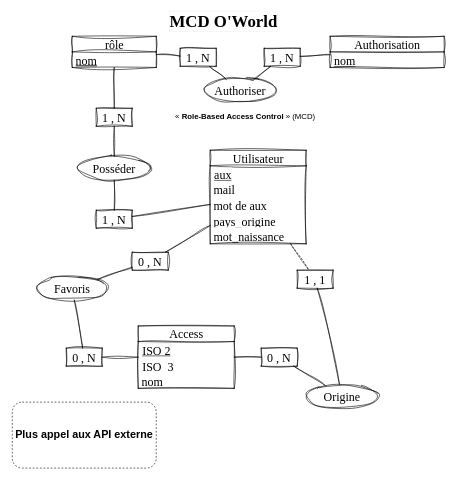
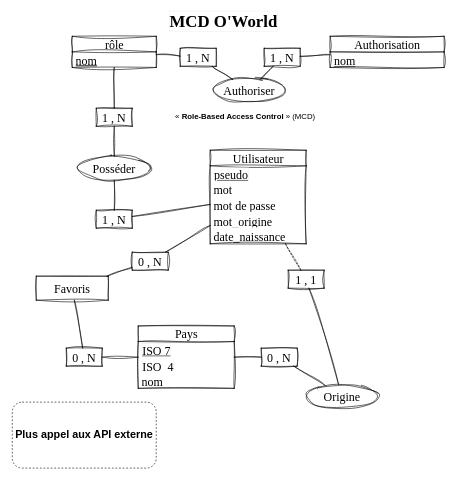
- <mxCell id="26" value="&lt;span style=&quot;color: rgb(0, 0, 0); font-family: &amp;quot;Architects Daughter&amp;quot;; font-size: 20px;&quot;&gt;Authoriser&lt;/span&gt;" style="ellipse;whiteSpace=wrap;html=1;fillColor=none;strokeColor=#000000;sketch=1;curveFitting=1;jiggle=2;" parent="1" vertex="1"><mxGeometry x="340" y="130" width="120" height="40" as="geometry" /></mxCell>
+ <mxCell id="26" value="&lt;span style=&quot;color: rgb(0, 0, 0); font-family: &amp;quot;Architects Daughter&amp;quot;; font-size: 20px;&quot;&gt;Authoriser&lt;/span&gt;" style="ellipse;whiteSpace=wrap;html=1;fillColor=none;strokeColor=#000000;sketch=1;curveFitting=1;jiggle=2;" parent="1" vertex="1"><mxGeometry x="355" y="130" width="120" height="40" as="geometry" /></mxCell>
- <mxCell id="5" value="aux" style="text;strokeColor=none;fillColor=none;align=left;verticalAlign=middle;spacingLeft=4;spacingRight=4;overflow=hidden;rotatable=0;points=[[0,0.5],[1,0.5]];portConstraint=eastwest;whiteSpace=wrap;html=1;sketch=1;hachureGap=4;jiggle=2;curveFitting=1;fontFamily=Architects Daughter;fontSource=https%3A%2F%2Ffonts.googleapis.com%2Fcss%3Ffamily%3DArchitects%2BDaughter;fontSize=20;fontStyle=4;fontColor=#000000;labelBorderColor=#F0F0F0;" parent="4" vertex="1"><mxGeometry y="26" width="160" height="26" as="geometry" /></mxCell>
+ <mxCell id="5" value="pseudo" style="text;strokeColor=none;fillColor=none;align=left;verticalAlign=middle;spacingLeft=4;spacingRight=4;overflow=hidden;rotatable=0;points=[[0,0.5],[1,0.5]];portConstraint=eastwest;whiteSpace=wrap;html=1;sketch=1;hachureGap=4;jiggle=2;curveFitting=1;fontFamily=Architects Daughter;fontSource=https%3A%2F%2Ffonts.googleapis.com%2Fcss%3Ffamily%3DArchitects%2BDaughter;fontSize=20;fontStyle=4;fontColor=#000000;labelBorderColor=#F0F0F0;" parent="4" vertex="1"><mxGeometry y="26" width="160" height="26" as="geometry" /></mxCell>
- <mxCell id="6" value="mail" style="text;strokeColor=none;fillColor=none;align=left;verticalAlign=middle;spacingLeft=4;spacingRight=4;overflow=hidden;rotatable=0;points=[[0,0.5],[1,0.5]];portConstraint=eastwest;whiteSpace=wrap;html=1;sketch=1;hachureGap=4;jiggle=2;curveFitting=1;fontFamily=Architects Daughter;fontSource=https%3A%2F%2Ffonts.googleapis.com%2Fcss%3Ffamily%3DArchitects%2BDaughter;fontSize=20;fontStyle=0;fontColor=#000000;" parent="4" vertex="1"><mxGeometry y="52" width="160" height="26" as="geometry" /></mxCell>
+ <mxCell id="6" value="mot" style="text;strokeColor=none;fillColor=none;align=left;verticalAlign=middle;spacingLeft=4;spacingRight=4;overflow=hidden;rotatable=0;points=[[0,0.5],[1,0.5]];portConstraint=eastwest;whiteSpace=wrap;html=1;sketch=1;hachureGap=4;jiggle=2;curveFitting=1;fontFamily=Architects Daughter;fontSource=https%3A%2F%2Ffonts.googleapis.com%2Fcss%3Ffamily%3DArchitects%2BDaughter;fontSize=20;fontStyle=0;fontColor=#000000;" parent="4" vertex="1"><mxGeometry y="52" width="160" height="26" as="geometry" /></mxCell>
- <mxCell id="7" value="mot de aux" style="text;strokeColor=none;fillColor=none;align=left;verticalAlign=middle;spacingLeft=4;spacingRight=4;overflow=hidden;rotatable=0;points=[[0,0.5],[1,0.5]];portConstraint=eastwest;whiteSpace=wrap;html=1;sketch=1;hachureGap=4;jiggle=2;curveFitting=1;fontFamily=Architects Daughter;fontSource=https%3A%2F%2Ffonts.googleapis.com%2Fcss%3Ffamily%3DArchitects%2BDaughter;fontSize=20;fontStyle=0;fontColor=#000000;" parent="4" vertex="1"><mxGeometry y="78" width="160" height="26" as="geometry" /></mxCell>
+ <mxCell id="7" value="mot de passe" style="text;strokeColor=none;fillColor=none;align=left;verticalAlign=middle;spacingLeft=4;spacingRight=4;overflow=hidden;rotatable=0;points=[[0,0.5],[1,0.5]];portConstraint=eastwest;whiteSpace=wrap;html=1;sketch=1;hachureGap=4;jiggle=2;curveFitting=1;fontFamily=Architects Daughter;fontSource=https%3A%2F%2Ffonts.googleapis.com%2Fcss%3Ffamily%3DArchitects%2BDaughter;fontSize=20;fontStyle=0;fontColor=#000000;" parent="4" vertex="1"><mxGeometry y="78" width="160" height="26" as="geometry" /></mxCell>
- <mxCell id="8" value="pays_origine" style="text;strokeColor=none;fillColor=none;align=left;verticalAlign=middle;spacingLeft=4;spacingRight=4;overflow=hidden;rotatable=0;points=[[0,0.5],[1,0.5]];portConstraint=eastwest;whiteSpace=wrap;html=1;sketch=1;hachureGap=4;jiggle=2;curveFitting=1;fontFamily=Architects Daughter;fontSource=https%3A%2F%2Ffonts.googleapis.com%2Fcss%3Ffamily%3DArchitects%2BDaughter;fontSize=20;fontStyle=0;fontColor=#000000;" parent="4" vertex="1"><mxGeometry y="104" width="160" height="26" as="geometry" /></mxCell>
+ <mxCell id="8" value="mot_origine" style="text;strokeColor=none;fillColor=none;align=left;verticalAlign=middle;spacingLeft=4;spacingRight=4;overflow=hidden;rotatable=0;points=[[0,0.5],[1,0.5]];portConstraint=eastwest;whiteSpace=wrap;html=1;sketch=1;hachureGap=4;jiggle=2;curveFitting=1;fontFamily=Architects Daughter;fontSource=https%3A%2F%2Ffonts.googleapis.com%2Fcss%3Ffamily%3DArchitects%2BDaughter;fontSize=20;fontStyle=0;fontColor=#000000;" parent="4" vertex="1"><mxGeometry y="104" width="160" height="26" as="geometry" /></mxCell>
- <mxCell id="9" value="mot_naissance" style="text;strokeColor=none;fillColor=none;align=left;verticalAlign=middle;spacingLeft=4;spacingRight=4;overflow=hidden;rotatable=0;points=[[0,0.5],[1,0.5]];portConstraint=eastwest;whiteSpace=wrap;html=1;sketch=1;hachureGap=4;jiggle=2;curveFitting=1;fontFamily=Architects Daughter;fontSource=https%3A%2F%2Ffonts.googleapis.com%2Fcss%3Ffamily%3DArchitects%2BDaughter;fontSize=20;fontStyle=0;fontColor=#000000;" parent="4" vertex="1"><mxGeometry y="130" width="160" height="26" as="geometry" /></mxCell>
+ <mxCell id="9" value="date_naissance" style="text;strokeColor=none;fillColor=none;align=left;verticalAlign=middle;spacingLeft=4;spacingRight=4;overflow=hidden;rotatable=0;points=[[0,0.5],[1,0.5]];portConstraint=eastwest;whiteSpace=wrap;html=1;sketch=1;hachureGap=4;jiggle=2;curveFitting=1;fontFamily=Architects Daughter;fontSource=https%3A%2F%2Ffonts.googleapis.com%2Fcss%3Ffamily%3DArchitects%2BDaughter;fontSize=20;fontStyle=0;fontColor=#000000;" parent="4" vertex="1"><mxGeometry y="130" width="160" height="26" as="geometry" /></mxCell>
- <mxCell id="46" value="1 , 1" style="text;html=1;strokeColor=#000000;fillColor=none;align=center;verticalAlign=middle;whiteSpace=wrap;rounded=0;sketch=1;hachureGap=4;jiggle=2;curveFitting=1;fontFamily=Architects Daughter;fontSource=https%3A%2F%2Ffonts.googleapis.com%2Fcss%3Ffamily%3DArchitects%2BDaughter;fontSize=20;fontColor=#000000;" parent="1" vertex="1"><mxGeometry x="495" y="450" width="60" height="30" as="geometry" /></mxCell>
+ <mxCell id="46" value="1 , 1" style="text;html=1;strokeColor=#000000;fillColor=none;align=center;verticalAlign=middle;whiteSpace=wrap;rounded=0;sketch=1;hachureGap=4;jiggle=2;curveFitting=1;fontFamily=Architects Daughter;fontSource=https%3A%2F%2Ffonts.googleapis.com%2Fcss%3Ffamily%3DArchitects%2BDaughter;fontSize=20;fontColor=#000000;" parent="1" vertex="1"><mxGeometry x="480" y="450" width="60" height="30" as="geometry" /></mxCell>
- <mxCell id="32" value="&lt;span style=&quot;color: rgb(0, 0, 0); font-family: &amp;quot;Architects Daughter&amp;quot;; font-size: 20px;&quot;&gt;Favoris&lt;/span&gt;" style="ellipse;whiteSpace=wrap;html=1;fillColor=none;strokeColor=#000000;sketch=1;curveFitting=1;jiggle=2;" parent="1" vertex="1"><mxGeometry x="60" y="460" width="120" height="40" as="geometry" /></mxCell>
+ <mxCell id="32" value="&lt;span style=&quot;color: rgb(0, 0, 0); font-family: &amp;quot;Architects Daughter&amp;quot;; font-size: 20px;&quot;&gt;Favoris&lt;/span&gt;" style="whiteSpace=wrap;html=1;fillColor=none;strokeColor=#000000;sketch=1;curveFitting=1;jiggle=2;rounded=0;" parent="1" vertex="1"><mxGeometry x="60" y="460" width="120" height="40" as="geometry" /></mxCell>
- <mxCell id="28" value="Access" style="swimlane;fontStyle=0;childLayout=stackLayout;horizontal=1;startSize=26;fillColor=none;horizontalStack=0;resizeParent=1;resizeParentMax=0;resizeLast=0;collapsible=1;marginBottom=0;html=1;sketch=1;hachureGap=4;jiggle=2;curveFitting=1;fontFamily=Architects Daughter;fontSource=https%3A%2F%2Ffonts.googleapis.com%2Fcss%3Ffamily%3DArchitects%2BDaughter;fontSize=20;strokeColor=#000000;fontColor=#000000;" parent="1" vertex="1"><mxGeometry x="230" y="543" width="160" height="104" as="geometry" /></mxCell>
+ <mxCell id="28" value="Pays" style="swimlane;fontStyle=0;childLayout=stackLayout;horizontal=1;startSize=26;fillColor=none;horizontalStack=0;resizeParent=1;resizeParentMax=0;resizeLast=0;collapsible=1;marginBottom=0;html=1;sketch=1;hachureGap=4;jiggle=2;curveFitting=1;fontFamily=Architects Daughter;fontSource=https%3A%2F%2Ffonts.googleapis.com%2Fcss%3Ffamily%3DArchitects%2BDaughter;fontSize=20;strokeColor=#000000;fontColor=#000000;" parent="1" vertex="1"><mxGeometry x="230" y="543" width="160" height="104" as="geometry" /></mxCell>
- <mxCell id="29" value="ISO 2" style="text;strokeColor=none;fillColor=none;align=left;verticalAlign=middle;spacingLeft=4;spacingRight=4;overflow=hidden;rotatable=0;points=[[0,0.5],[1,0.5]];portConstraint=eastwest;whiteSpace=wrap;html=1;sketch=1;hachureGap=4;jiggle=2;curveFitting=1;fontFamily=Architects Daughter;fontSource=https%3A%2F%2Ffonts.googleapis.com%2Fcss%3Ffamily%3DArchitects%2BDaughter;fontSize=20;fontStyle=4;fontColor=#000000;labelBorderColor=#F0F0F0;" parent="28" vertex="1"><mxGeometry y="26" width="160" height="26" as="geometry" /></mxCell>
+ <mxCell id="29" value="ISO 7" style="text;strokeColor=none;fillColor=none;align=left;verticalAlign=middle;spacingLeft=4;spacingRight=4;overflow=hidden;rotatable=0;points=[[0,0.5],[1,0.5]];portConstraint=eastwest;whiteSpace=wrap;html=1;sketch=1;hachureGap=4;jiggle=2;curveFitting=1;fontFamily=Architects Daughter;fontSource=https%3A%2F%2Ffonts.googleapis.com%2Fcss%3Ffamily%3DArchitects%2BDaughter;fontSize=20;fontStyle=4;fontColor=#000000;labelBorderColor=#F0F0F0;" parent="28" vertex="1"><mxGeometry y="26" width="160" height="26" as="geometry" /></mxCell>
- <mxCell id="30" value="ISO_3" style="text;strokeColor=none;fillColor=none;align=left;verticalAlign=middle;spacingLeft=4;spacingRight=4;overflow=hidden;rotatable=0;points=[[0,0.5],[1,0.5]];portConstraint=eastwest;whiteSpace=wrap;html=1;sketch=1;hachureGap=4;jiggle=2;curveFitting=1;fontFamily=Architects Daughter;fontSource=https%3A%2F%2Ffonts.googleapis.com%2Fcss%3Ffamily%3DArchitects%2BDaughter;fontSize=20;fontStyle=0;fontColor=#000000;labelBorderColor=#F0F0F0;" parent="28" vertex="1"><mxGeometry y="52" width="160" height="26" as="geometry" /></mxCell>
+ <mxCell id="30" value="ISO_4" style="text;strokeColor=none;fillColor=none;align=left;verticalAlign=middle;spacingLeft=4;spacingRight=4;overflow=hidden;rotatable=0;points=[[0,0.5],[1,0.5]];portConstraint=eastwest;whiteSpace=wrap;html=1;sketch=1;hachureGap=4;jiggle=2;curveFitting=1;fontFamily=Architects Daughter;fontSource=https%3A%2F%2Ffonts.googleapis.com%2Fcss%3Ffamily%3DArchitects%2BDaughter;fontSize=20;fontStyle=0;fontColor=#000000;labelBorderColor=#F0F0F0;" parent="28" vertex="1"><mxGeometry y="52" width="160" height="26" as="geometry" /></mxCell>
